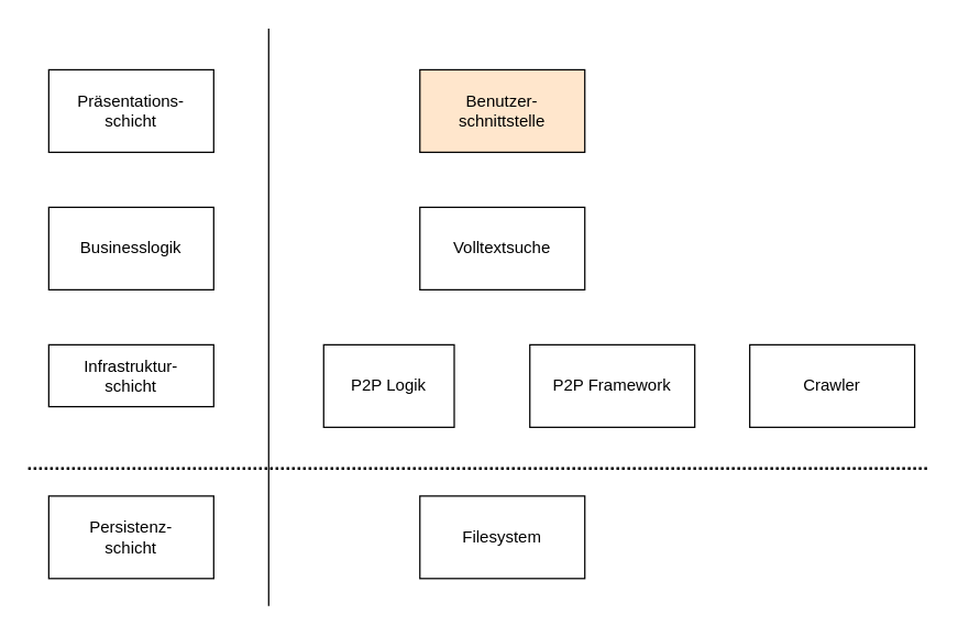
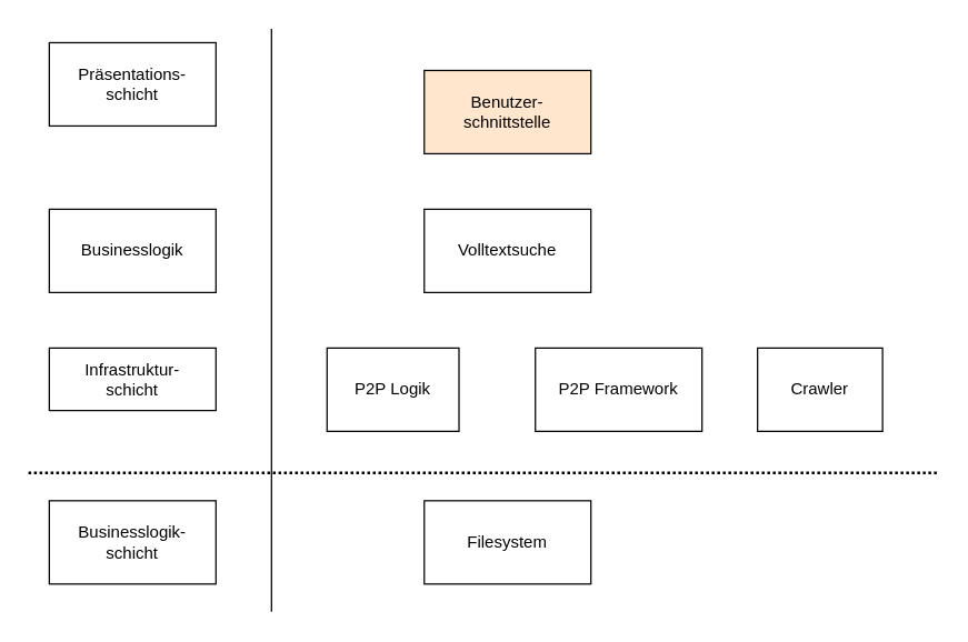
- <mxCell id="6" value="Präsentations-&lt;br&gt;schicht" style="rounded=0;whiteSpace=wrap;html=1;" parent="1" vertex="1"><mxGeometry x="35" y="50" width="120" height="60" as="geometry" /></mxCell>
+ <mxCell id="6" value="Präsentations-&lt;br&gt;schicht" style="rounded=0;whiteSpace=wrap;html=1;" parent="1" vertex="1"><mxGeometry x="35" y="30" width="120" height="60" as="geometry" /></mxCell>
- <mxCell id="13" value="Crawler" style="rounded=0;whiteSpace=wrap;html=1;" parent="1" vertex="1"><mxGeometry x="545" y="250" width="120" height="60" as="geometry" /></mxCell>
+ <mxCell id="13" value="Crawler" style="rounded=0;whiteSpace=wrap;html=1;" parent="1" vertex="1"><mxGeometry x="545" y="250" width="90" height="60" as="geometry" /></mxCell>
- <mxCell id="11" value="Persistenz-&lt;br&gt;schicht" style="rounded=0;whiteSpace=wrap;html=1;" parent="1" vertex="1"><mxGeometry x="35" y="360" width="120" height="60" as="geometry" /></mxCell>
+ <mxCell id="11" value="Businesslogik-&lt;br&gt;schicht" style="rounded=0;whiteSpace=wrap;html=1;" parent="1" vertex="1"><mxGeometry x="35" y="360" width="120" height="60" as="geometry" /></mxCell>
